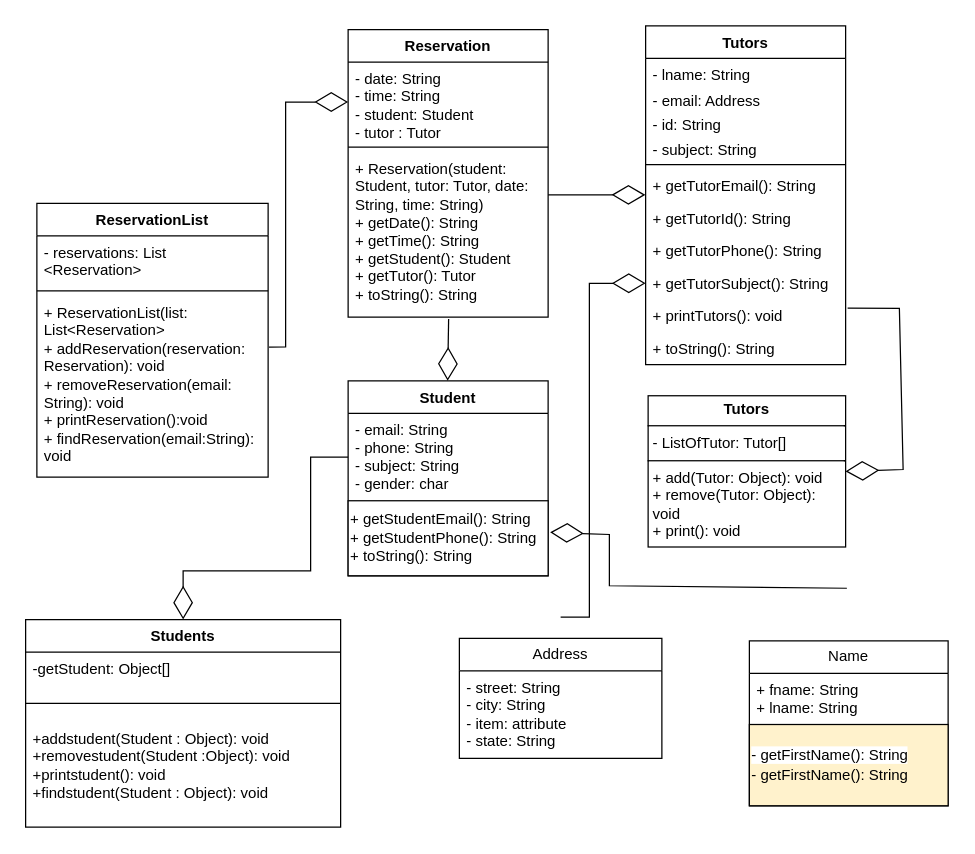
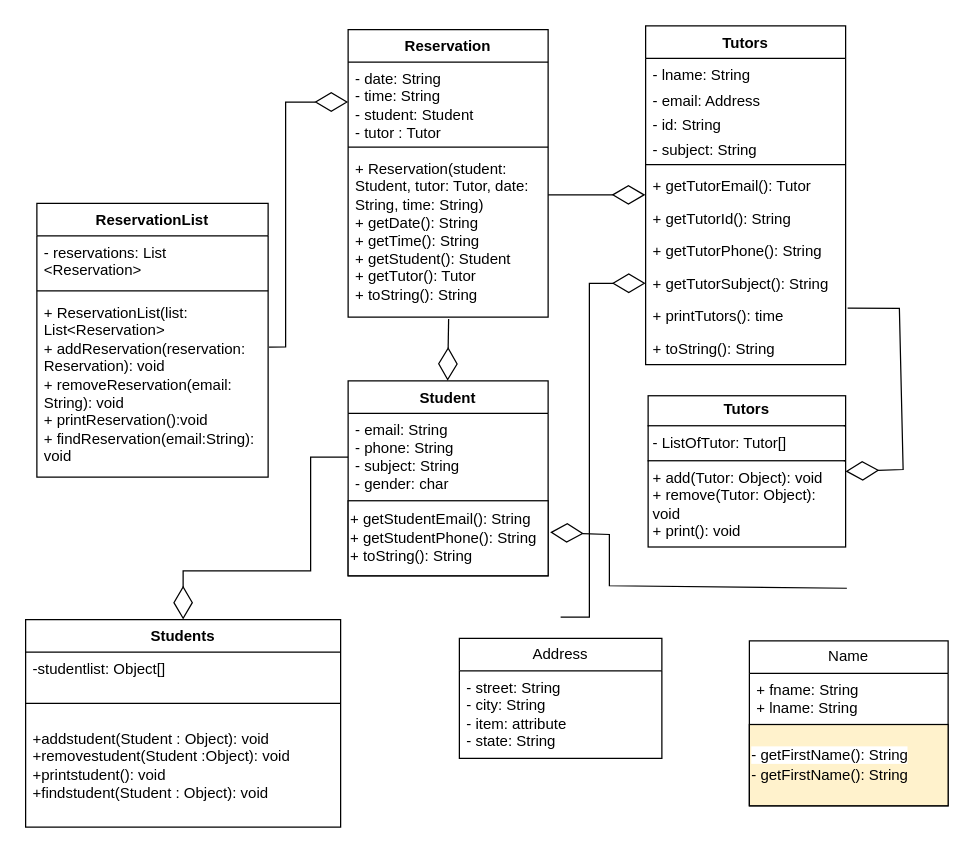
- <mxCell id="25" value="+ getTutorEmail(): String" style="text;strokeColor=none;fillColor=none;align=left;verticalAlign=top;spacingLeft=4;spacingRight=4;overflow=hidden;rotatable=0;points=[[0,0.5],[1,0.5]];portConstraint=eastwest;whiteSpace=wrap;html=1;" vertex="1" parent="19"><mxGeometry y="115" width="160" height="26" as="geometry" /></mxCell>
+ <mxCell id="25" value="+ getTutorEmail(): Tutor" style="text;strokeColor=none;fillColor=none;align=left;verticalAlign=top;spacingLeft=4;spacingRight=4;overflow=hidden;rotatable=0;points=[[0,0.5],[1,0.5]];portConstraint=eastwest;whiteSpace=wrap;html=1;" vertex="1" parent="19"><mxGeometry y="115" width="160" height="26" as="geometry" /></mxCell>
- <mxCell id="29" value="+ printTutors(): void" style="text;strokeColor=none;fillColor=none;align=left;verticalAlign=top;spacingLeft=4;spacingRight=4;overflow=hidden;rotatable=0;points=[[0,0.5],[1,0.5]];portConstraint=eastwest;whiteSpace=wrap;html=1;" vertex="1" parent="19"><mxGeometry y="219" width="160" height="26" as="geometry" /></mxCell>
+ <mxCell id="29" value="+ printTutors(): time" style="text;strokeColor=none;fillColor=none;align=left;verticalAlign=top;spacingLeft=4;spacingRight=4;overflow=hidden;rotatable=0;points=[[0,0.5],[1,0.5]];portConstraint=eastwest;whiteSpace=wrap;html=1;" vertex="1" parent="19"><mxGeometry y="219" width="160" height="26" as="geometry" /></mxCell>
- <mxCell id="16" value="-getStudent: Object[]" style="text;strokeColor=none;fillColor=none;align=left;verticalAlign=top;spacingLeft=4;spacingRight=4;overflow=hidden;rotatable=0;points=[[0,0.5],[1,0.5]];portConstraint=eastwest;whiteSpace=wrap;html=1;" vertex="1" parent="15"><mxGeometry y="26" width="252" height="26" as="geometry" /></mxCell>
+ <mxCell id="16" value="-studentlist: Object[]" style="text;strokeColor=none;fillColor=none;align=left;verticalAlign=top;spacingLeft=4;spacingRight=4;overflow=hidden;rotatable=0;points=[[0,0.5],[1,0.5]];portConstraint=eastwest;whiteSpace=wrap;html=1;" vertex="1" parent="15"><mxGeometry y="26" width="252" height="26" as="geometry" /></mxCell>
